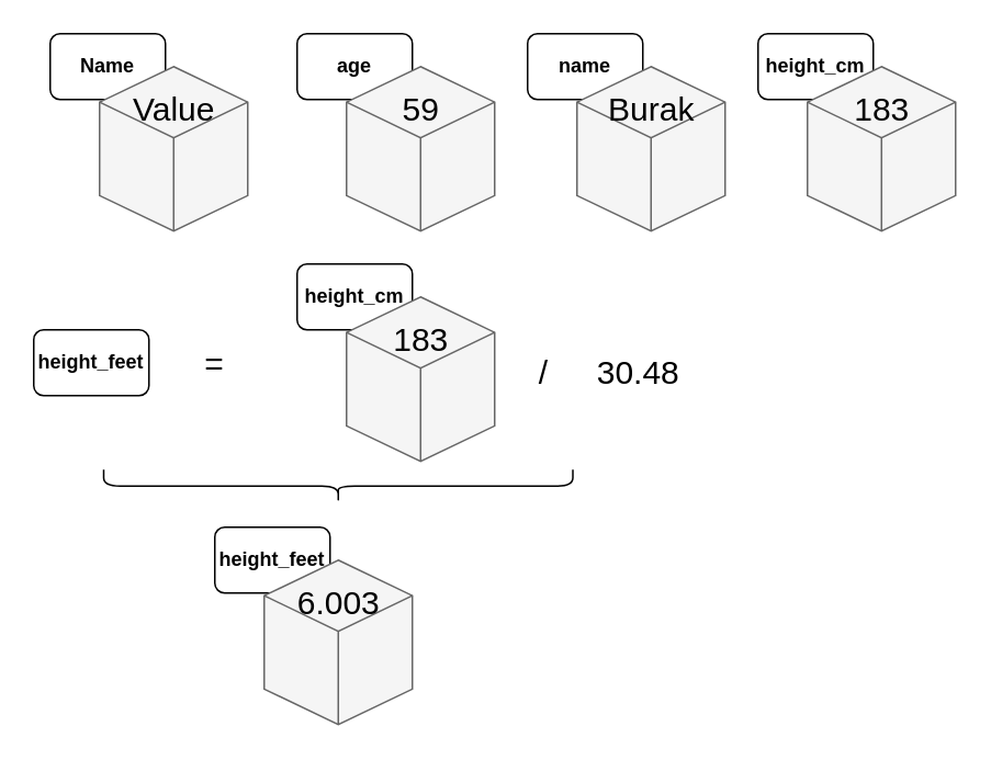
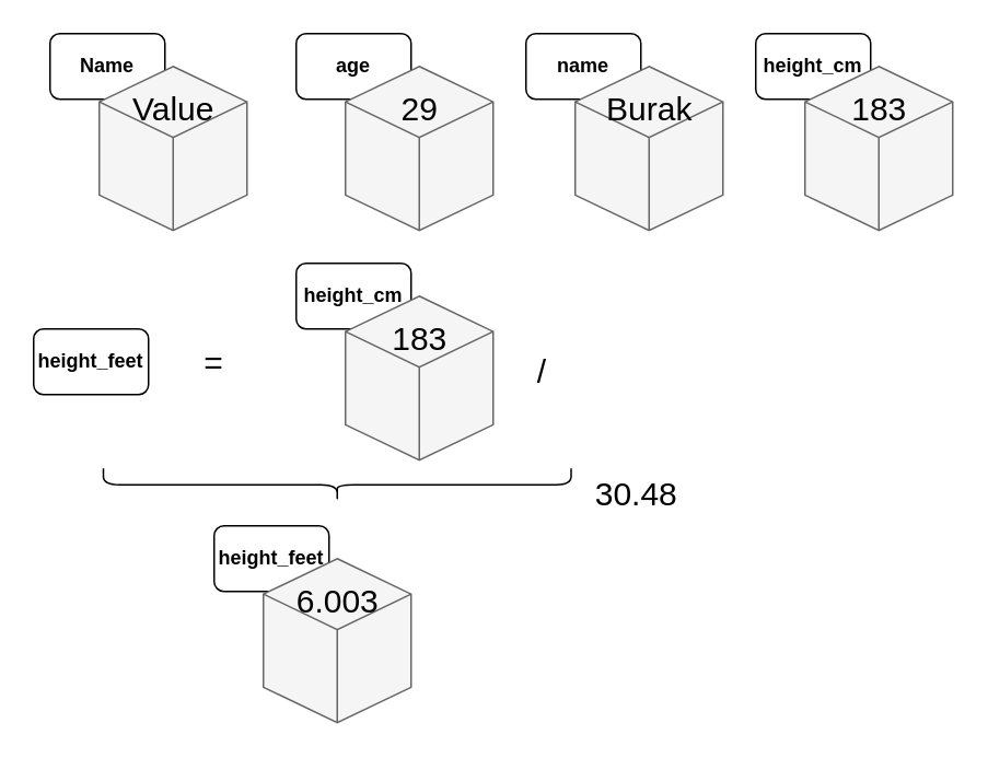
- <mxCell id="7" value="59" style="text;html=1;strokeColor=none;fillColor=none;align=center;verticalAlign=middle;whiteSpace=wrap;rounded=0;fontSize=20;" vertex="1" parent="1"><mxGeometry x="227.5" y="50" width="55" height="30" as="geometry" /></mxCell>
+ <mxCell id="7" value="29" style="text;html=1;strokeColor=none;fillColor=none;align=center;verticalAlign=middle;whiteSpace=wrap;rounded=0;fontSize=20;" vertex="1" parent="1"><mxGeometry x="227.5" y="50" width="55" height="30" as="geometry" /></mxCell>
- <mxCell id="14" value="30.48" style="text;html=1;strokeColor=none;fillColor=none;align=center;verticalAlign=middle;whiteSpace=wrap;rounded=0;fontSize=20;" vertex="1" parent="1"><mxGeometry x="360" y="210" width="55" height="30" as="geometry" /></mxCell>
+ <mxCell id="14" value="30.48" style="text;html=1;strokeColor=none;fillColor=none;align=center;verticalAlign=middle;whiteSpace=wrap;rounded=0;fontSize=20;" vertex="1" parent="1"><mxGeometry x="360" y="285" width="55" height="30" as="geometry" /></mxCell>
